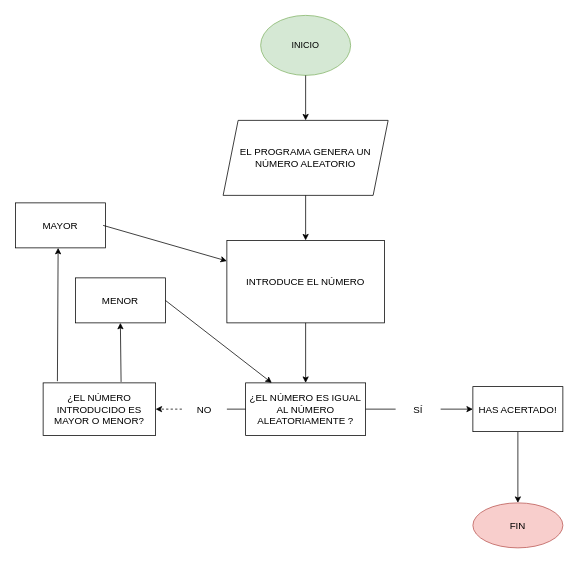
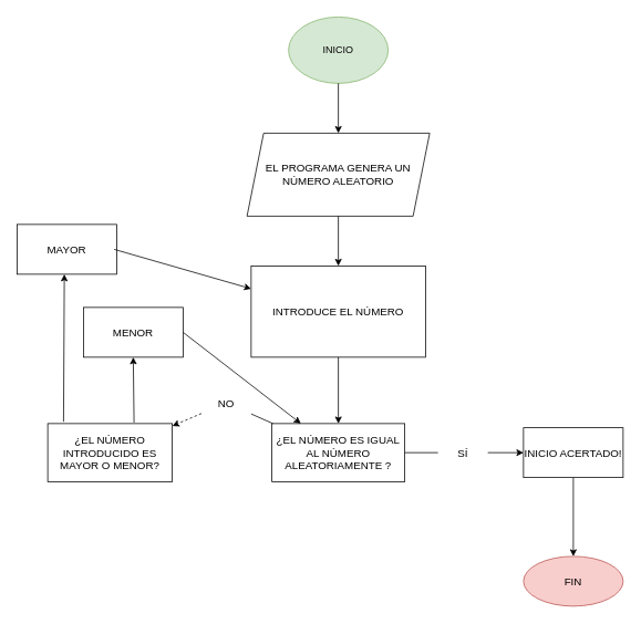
- <mxCell id="18" value="NO" style="text;html=1;strokeColor=none;fillColor=none;align=center;verticalAlign=middle;whiteSpace=wrap;rounded=0;fontSize=13;" vertex="1" parent="1"><mxGeometry x="242" y="530" width="60" height="30" as="geometry" /></mxCell>
+ <mxCell id="18" value="NO" style="text;html=1;strokeColor=none;fillColor=none;align=center;verticalAlign=middle;whiteSpace=wrap;rounded=0;fontSize=13;" vertex="1" parent="1"><mxGeometry x="242" y="470" width="60" height="30" as="geometry" /></mxCell>
- <mxCell id="12" value="HAS ACERTADO!" style="whiteSpace=wrap;html=1;fontSize=13;rounded=0;" vertex="1" parent="1"><mxGeometry x="630" y="515" width="120" height="60" as="geometry" /></mxCell>
+ <mxCell id="12" value="INICIO ACERTADO!" style="whiteSpace=wrap;html=1;fontSize=13;rounded=0;" vertex="1" parent="1"><mxGeometry x="630" y="515" width="120" height="60" as="geometry" /></mxCell>
